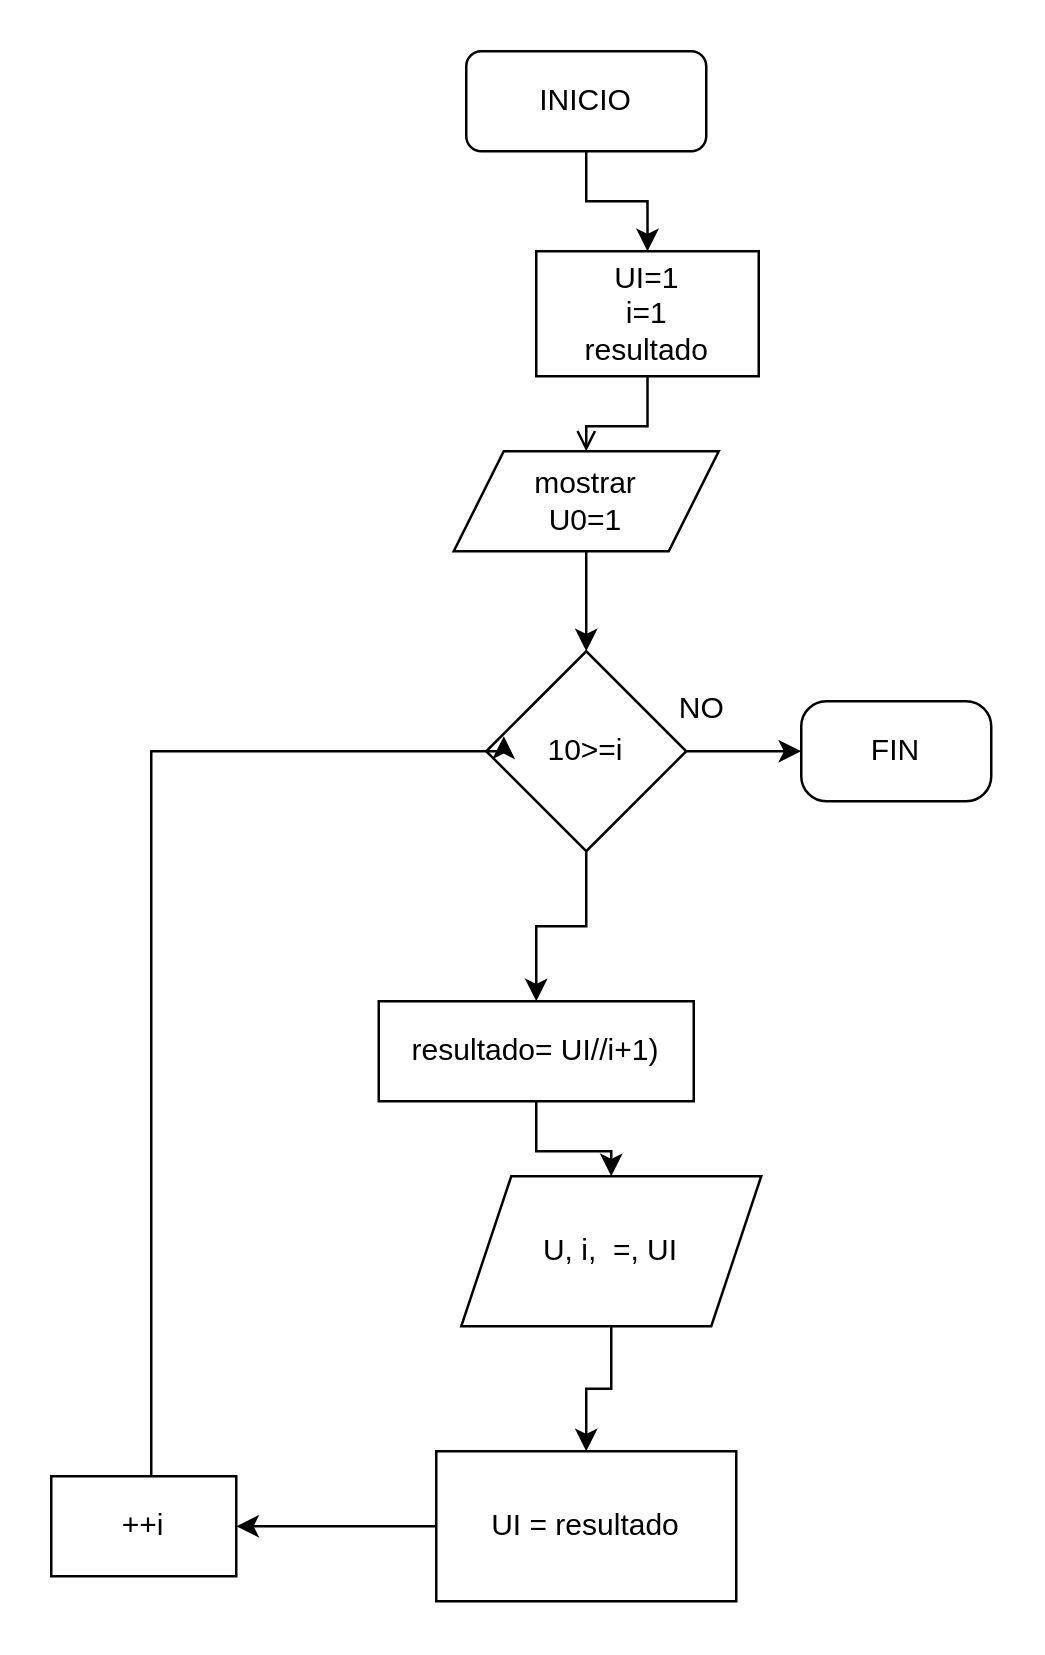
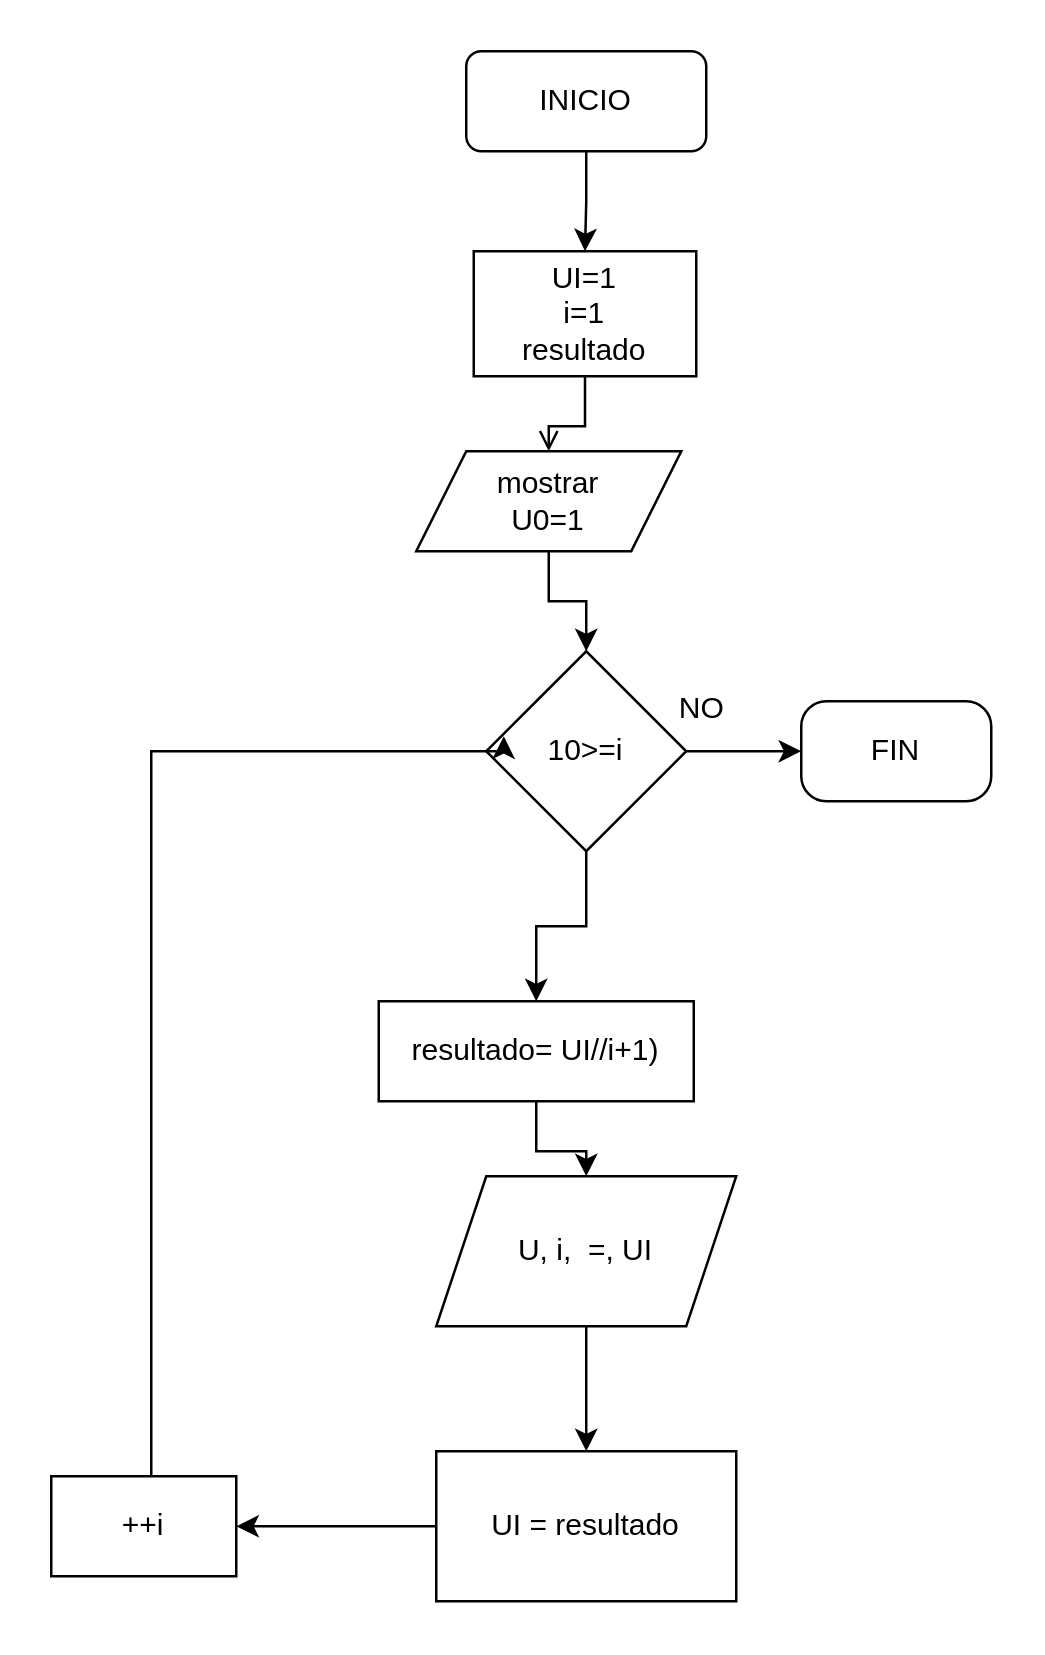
- <mxCell id="5" value="UI=1&lt;div&gt;i=1&lt;/div&gt;&lt;div&gt;resultado&lt;/div&gt;" style="whiteSpace=wrap;html=1;rounded=1;arcSize=0;" vertex="1" parent="1"><mxGeometry x="214" y="100" width="89" height="50" as="geometry" /></mxCell>
+ <mxCell id="5" value="UI=1&lt;div&gt;i=1&lt;/div&gt;&lt;div&gt;resultado&lt;/div&gt;" style="whiteSpace=wrap;html=1;rounded=1;arcSize=0;" vertex="1" parent="1"><mxGeometry x="189" y="100" width="89" height="50" as="geometry" /></mxCell>
- <mxCell id="7" value="&lt;div&gt;mostrar&lt;/div&gt;U0=1" style="shape=parallelogram;perimeter=parallelogramPerimeter;whiteSpace=wrap;html=1;fixedSize=1;rounded=1;arcSize=0;" vertex="1" parent="1"><mxGeometry x="181" y="180" width="106" height="40" as="geometry" /></mxCell>
+ <mxCell id="7" value="&lt;div&gt;mostrar&lt;/div&gt;U0=1" style="shape=parallelogram;perimeter=parallelogramPerimeter;whiteSpace=wrap;html=1;fixedSize=1;rounded=1;arcSize=0;" vertex="1" parent="1"><mxGeometry x="166" y="180" width="106" height="40" as="geometry" /></mxCell>
- <mxCell id="15" value="U, i,&amp;nbsp; =, UI" style="shape=parallelogram;perimeter=parallelogramPerimeter;whiteSpace=wrap;html=1;fixedSize=1;rounded=1;arcSize=0;" vertex="1" parent="1"><mxGeometry x="184" y="470" width="120" height="60" as="geometry" /></mxCell>
+ <mxCell id="15" value="U, i,&amp;nbsp; =, UI" style="shape=parallelogram;perimeter=parallelogramPerimeter;whiteSpace=wrap;html=1;fixedSize=1;rounded=1;arcSize=0;" vertex="1" parent="1"><mxGeometry x="174" y="470" width="120" height="60" as="geometry" /></mxCell>
